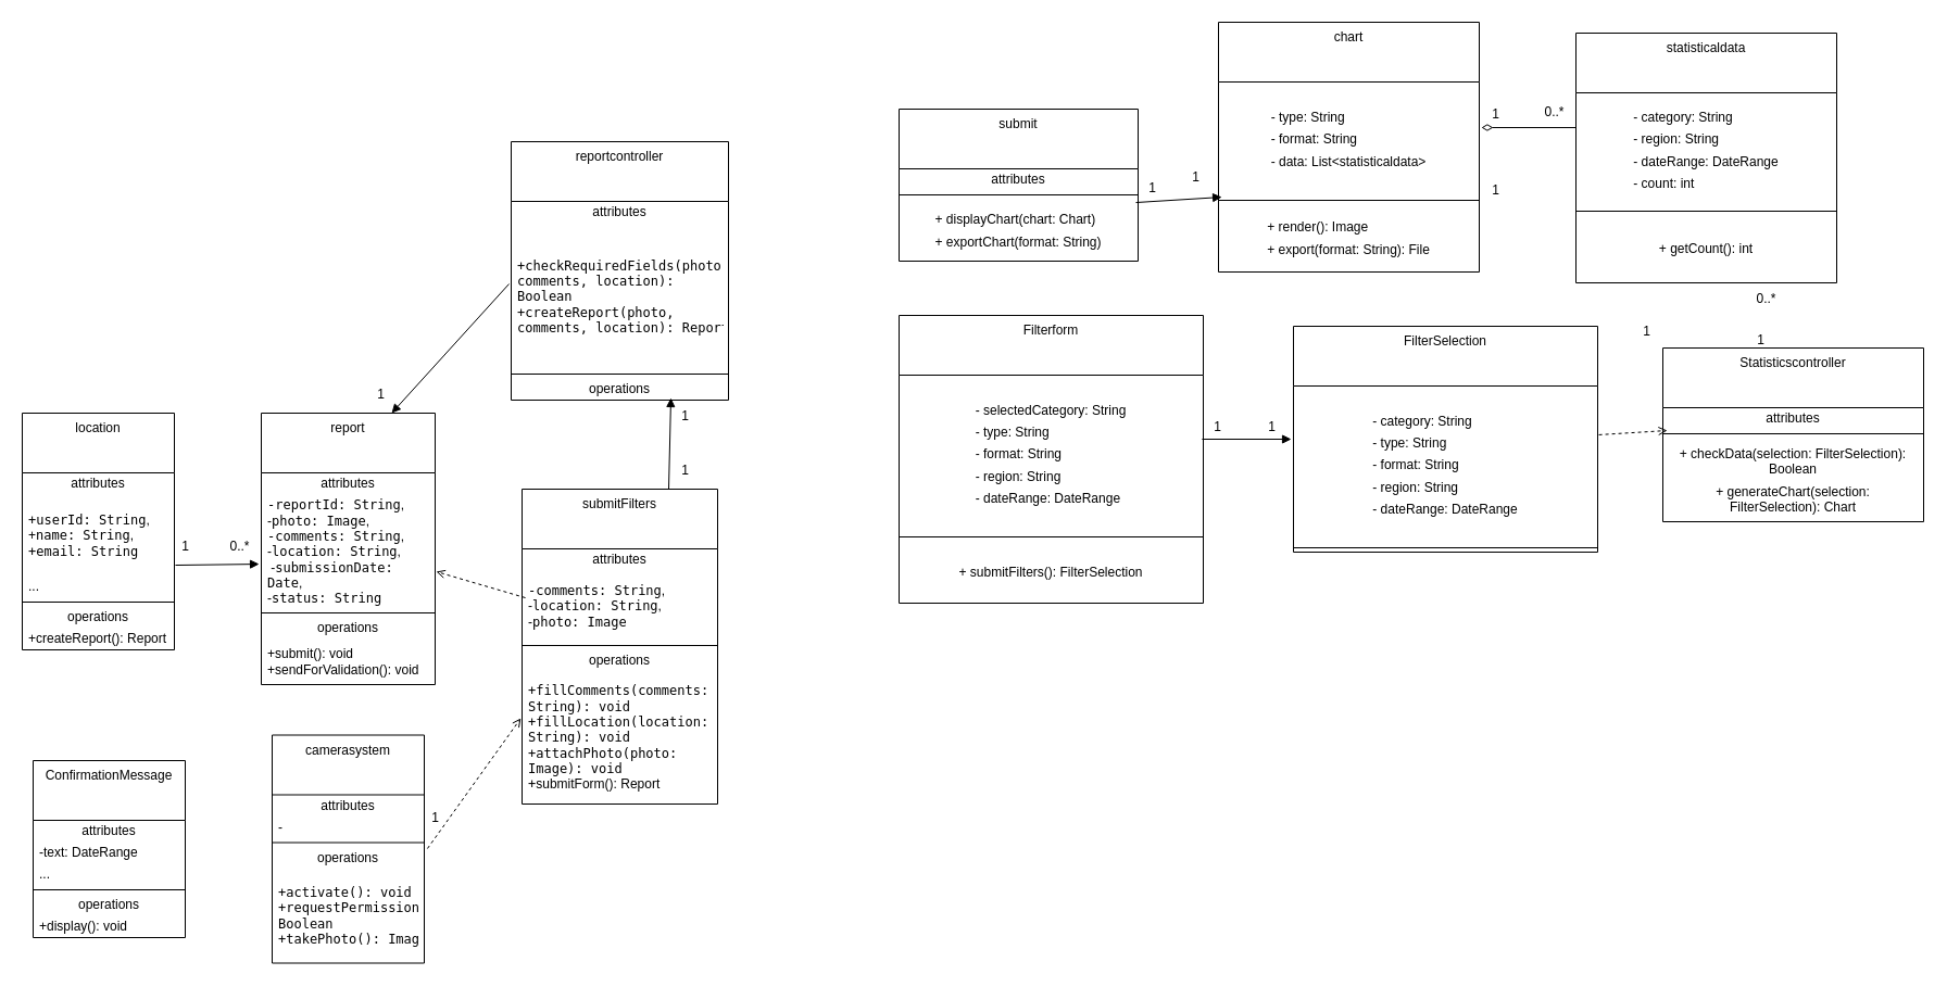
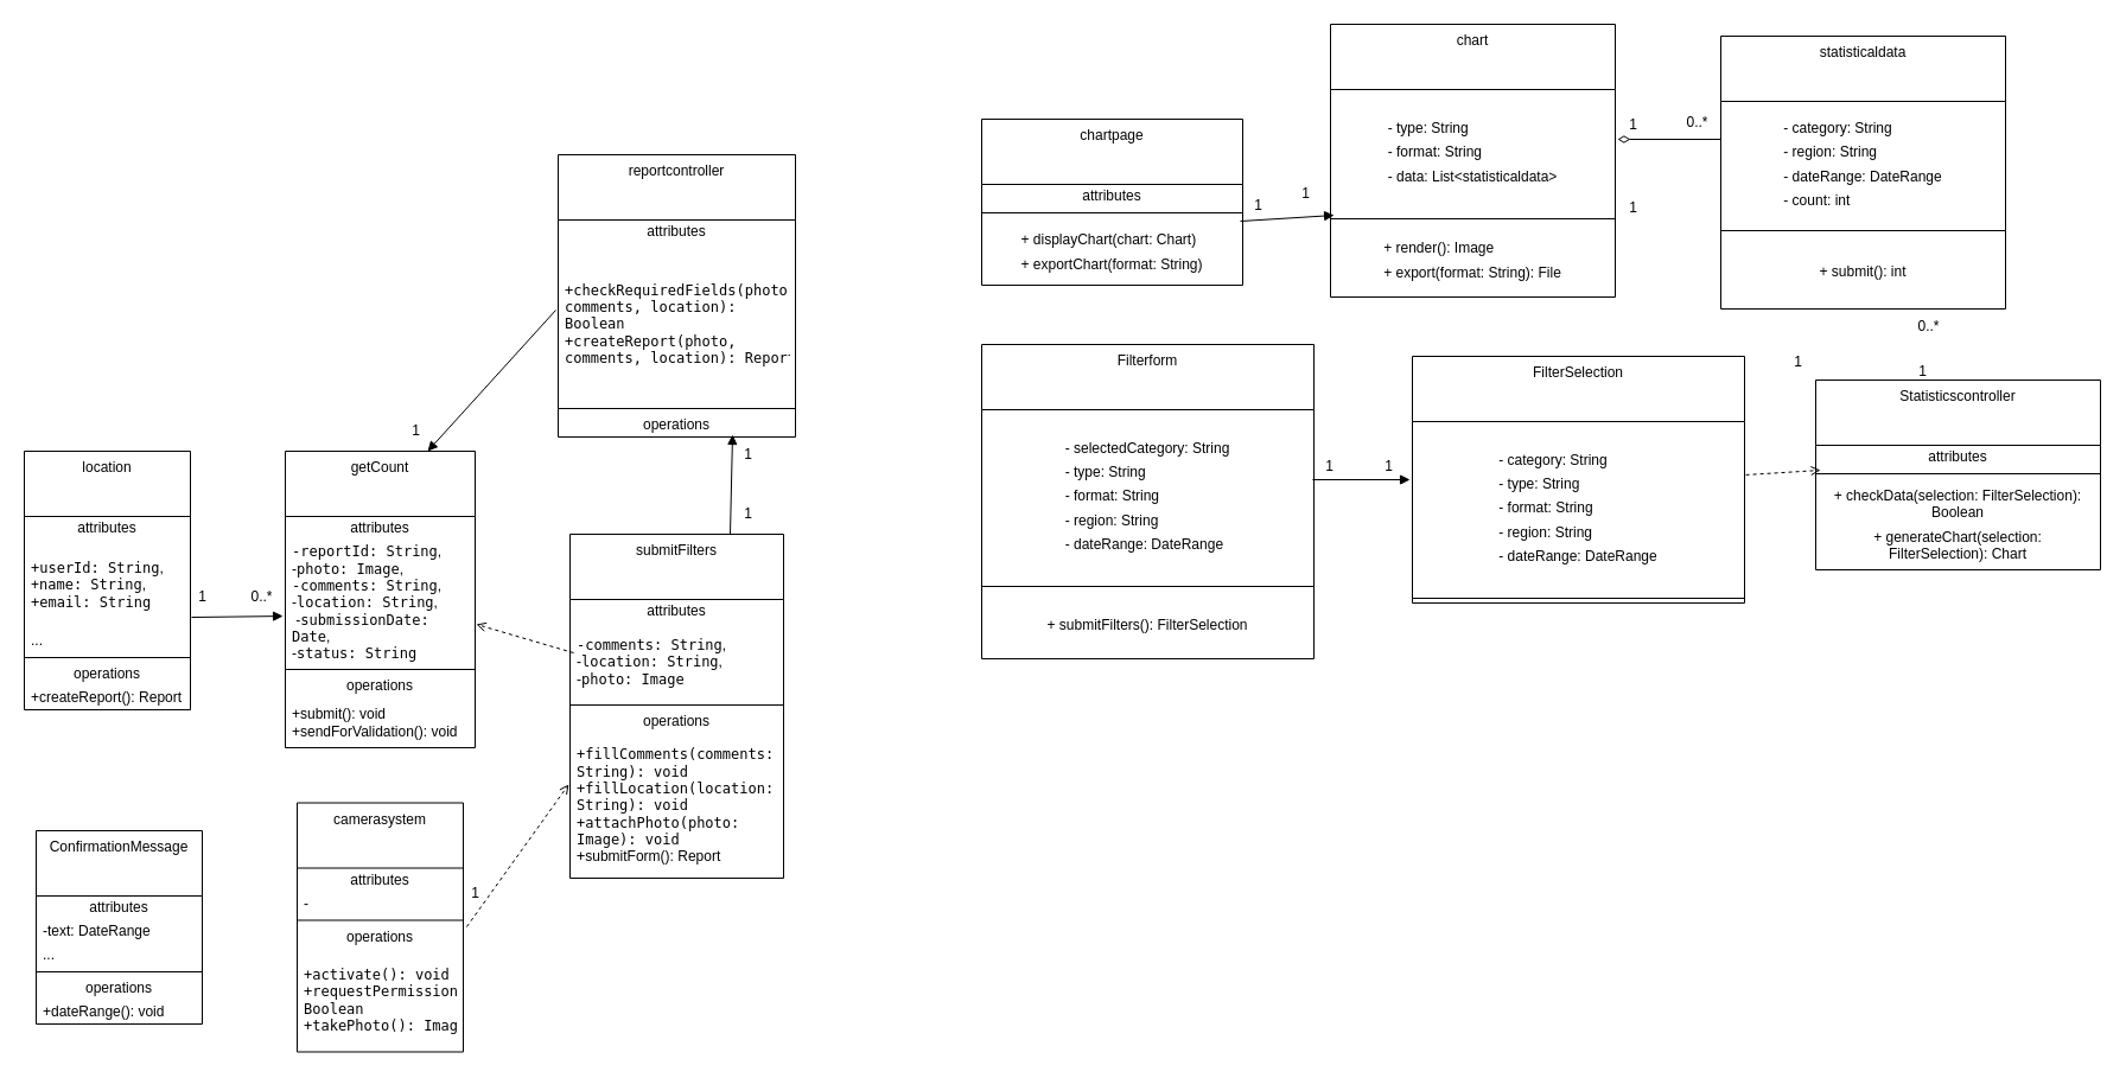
- <mxCell id="46" value="submit" style="swimlane;fontStyle=0;align=center;verticalAlign=top;childLayout=stackLayout;horizontal=1;startSize=55;horizontalStack=0;resizeParent=1;resizeParentMax=0;resizeLast=0;collapsible=0;marginBottom=0;html=1;whiteSpace=wrap;" parent="1" vertex="1"><mxGeometry x="827" y="100" width="220" height="140" as="geometry" /></mxCell>
+ <mxCell id="46" value="chartpage" style="swimlane;fontStyle=0;align=center;verticalAlign=top;childLayout=stackLayout;horizontal=1;startSize=55;horizontalStack=0;resizeParent=1;resizeParentMax=0;resizeLast=0;collapsible=0;marginBottom=0;html=1;whiteSpace=wrap;" parent="1" vertex="1"><mxGeometry x="827" y="100" width="220" height="140" as="geometry" /></mxCell>
- <mxCell id="57" value="+ getCount(): int" style="text;html=1;strokeColor=none;fillColor=none;align=center;verticalAlign=middle;spacingLeft=4;spacingRight=4;overflow=hidden;rotatable=0;points=[[0,0.5],[1,0.5]];portConstraint=eastwest;whiteSpace=wrap;" parent="54" vertex="1"><mxGeometry y="168" width="240" height="62" as="geometry" /></mxCell>
+ <mxCell id="57" value="+ submit(): int" style="text;html=1;strokeColor=none;fillColor=none;align=center;verticalAlign=middle;spacingLeft=4;spacingRight=4;overflow=hidden;rotatable=0;points=[[0,0.5],[1,0.5]];portConstraint=eastwest;whiteSpace=wrap;" parent="54" vertex="1"><mxGeometry y="168" width="240" height="62" as="geometry" /></mxCell>
- <mxCell id="9" value="report" style="swimlane;fontStyle=0;align=center;verticalAlign=top;childLayout=stackLayout;horizontal=1;startSize=55;horizontalStack=0;resizeParent=1;resizeParentMax=0;resizeLast=0;collapsible=0;marginBottom=0;html=1;whiteSpace=wrap;" parent="1" vertex="1"><mxGeometry x="240" y="380" width="160" height="250" as="geometry" /></mxCell>
+ <mxCell id="9" value="getCount" style="swimlane;fontStyle=0;align=center;verticalAlign=top;childLayout=stackLayout;horizontal=1;startSize=55;horizontalStack=0;resizeParent=1;resizeParentMax=0;resizeLast=0;collapsible=0;marginBottom=0;html=1;whiteSpace=wrap;" parent="1" vertex="1"><mxGeometry x="240" y="380" width="160" height="250" as="geometry" /></mxCell>
- <mxCell id="33" value="+display(): void" style="text;html=1;strokeColor=none;fillColor=none;align=left;verticalAlign=middle;spacingLeft=4;spacingRight=4;overflow=hidden;rotatable=0;points=[[0,0.5],[1,0.5]];portConstraint=eastwest;whiteSpace=wrap;" parent="27" vertex="1"><mxGeometry y="143" width="140" height="20" as="geometry" /></mxCell>
+ <mxCell id="33" value="+dateRange(): void" style="text;html=1;strokeColor=none;fillColor=none;align=left;verticalAlign=middle;spacingLeft=4;spacingRight=4;overflow=hidden;rotatable=0;points=[[0,0.5],[1,0.5]];portConstraint=eastwest;whiteSpace=wrap;" parent="27" vertex="1"><mxGeometry y="143" width="140" height="20" as="geometry" /></mxCell>
